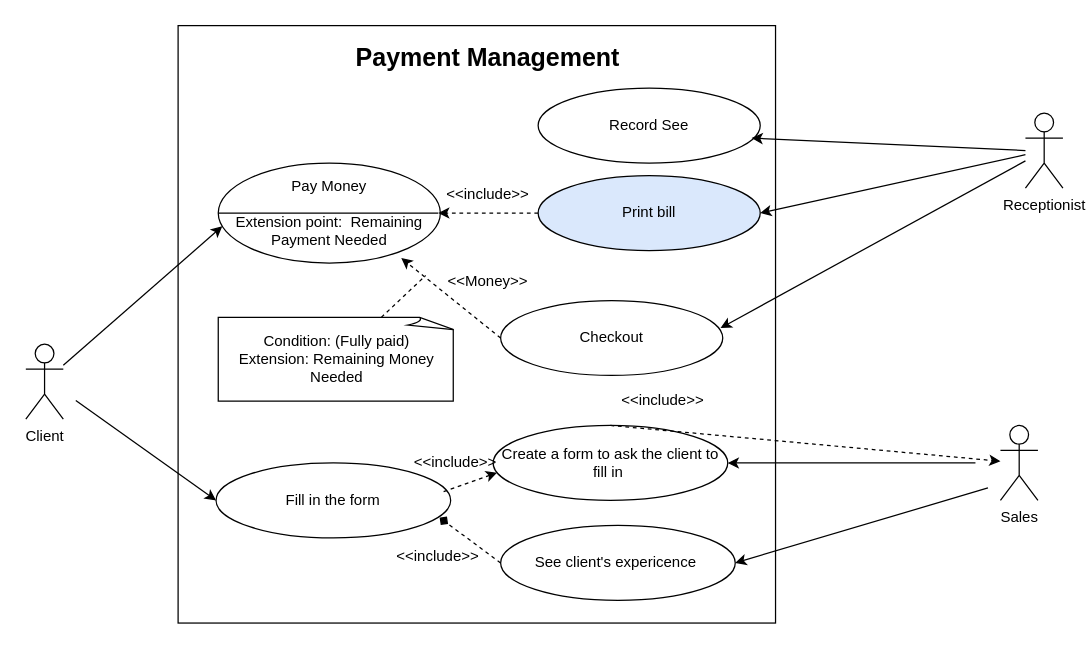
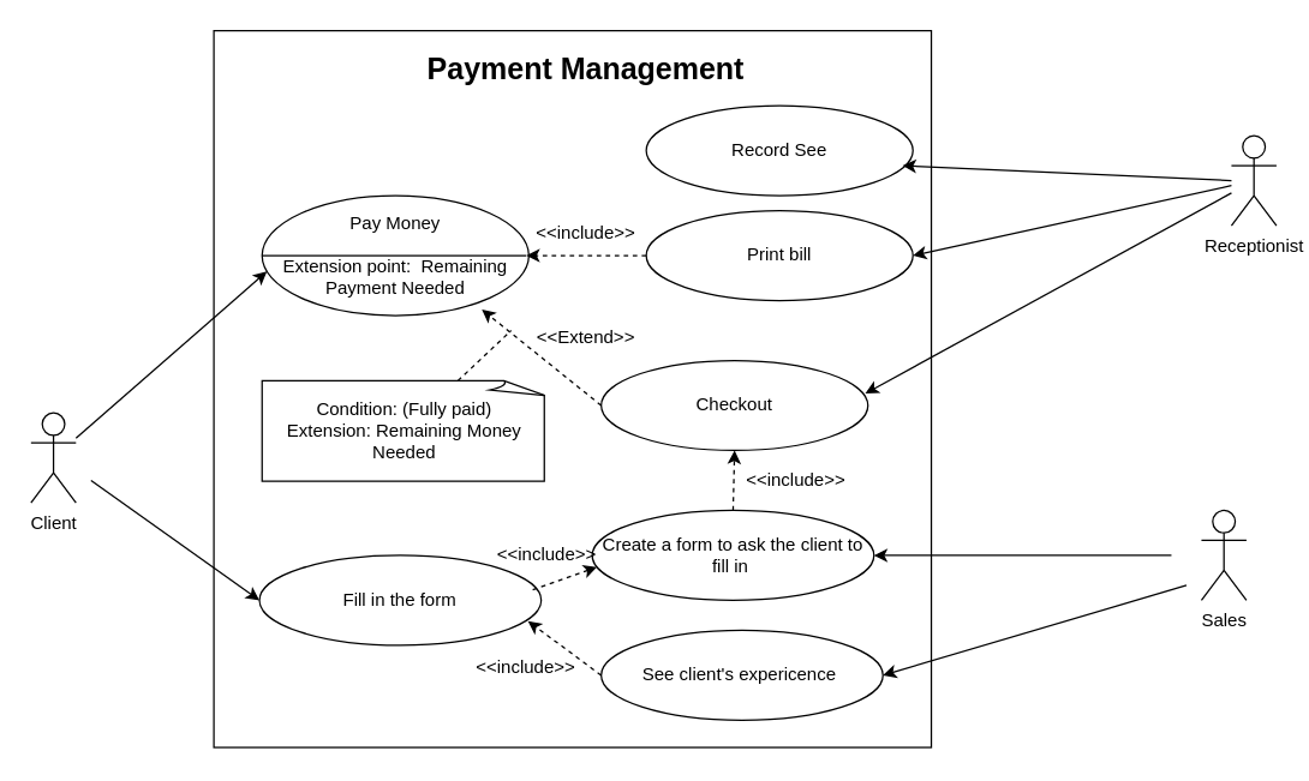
- <mxCell id="10" value="Print bill" style="ellipse;whiteSpace=wrap;html=1;fillColor=#dae8fc;" vertex="1" parent="1"><mxGeometry x="430" y="140" width="177.75" height="60" as="geometry" /></mxCell>
+ <mxCell id="10" value="Print bill" style="ellipse;whiteSpace=wrap;html=1;" vertex="1" parent="1"><mxGeometry x="430" y="140" width="177.75" height="60" as="geometry" /></mxCell>
- <mxCell id="19" value="&amp;lt;&amp;lt;Money&amp;gt;&amp;gt;" style="text;html=1;strokeColor=none;fillColor=none;align=center;verticalAlign=middle;whiteSpace=wrap;rounded=0;" vertex="1" parent="1"><mxGeometry x="360" y="210" width="60" height="30" as="geometry" /></mxCell>
+ <mxCell id="19" value="&amp;lt;&amp;lt;Extend&amp;gt;&amp;gt;" style="text;html=1;strokeColor=none;fillColor=none;align=center;verticalAlign=middle;whiteSpace=wrap;rounded=0;" vertex="1" parent="1"><mxGeometry x="360" y="210" width="60" height="30" as="geometry" /></mxCell>
- <mxCell id="18" value="" style="endArrow=classic;html=1;rounded=0;exitX=0.5;exitY=0;exitDx=0;exitDy=0;dashed=1;" edge="1" parent="1" source="4" target="8"><mxGeometry width="50" height="50" relative="1" as="geometry"><mxPoint x="340" y="320" as="sourcePoint" /><mxPoint x="390" y="270" as="targetPoint" /></mxGeometry></mxCell>
+ <mxCell id="18" value="" style="endArrow=classic;html=1;rounded=0;exitX=0.5;exitY=0;exitDx=0;exitDy=0;dashed=1;entryX=0.5;entryY=1;entryDx=0;entryDy=0;" edge="1" parent="1" source="4" target="15"><mxGeometry width="50" height="50" relative="1" as="geometry"><mxPoint x="340" y="320" as="sourcePoint" /><mxPoint x="390" y="270" as="targetPoint" /></mxGeometry></mxCell>
- <mxCell id="27" value="" style="endArrow=diamond;html=1;rounded=0;dashed=1;exitX=0;exitY=0.5;exitDx=0;exitDy=0;entryX=0.953;entryY=0.73;entryDx=0;entryDy=0;entryPerimeter=0;" edge="1" parent="1" source="25" target="26"><mxGeometry width="50" height="50" relative="1" as="geometry"><mxPoint x="340" y="420" as="sourcePoint" /><mxPoint x="390" y="370" as="targetPoint" /></mxGeometry></mxCell>
+ <mxCell id="27" value="" style="endArrow=classic;html=1;rounded=0;dashed=1;exitX=0;exitY=0.5;exitDx=0;exitDy=0;entryX=0.953;entryY=0.73;entryDx=0;entryDy=0;entryPerimeter=0;" edge="1" parent="1" source="25" target="26"><mxGeometry width="50" height="50" relative="1" as="geometry"><mxPoint x="340" y="420" as="sourcePoint" /><mxPoint x="390" y="370" as="targetPoint" /></mxGeometry></mxCell>
